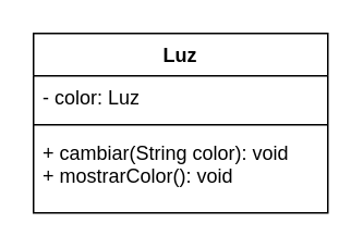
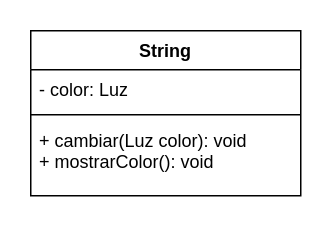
- <mxCell id="2" value="Luz" style="swimlane;fontStyle=1;align=center;verticalAlign=top;childLayout=stackLayout;horizontal=1;startSize=26;horizontalStack=0;resizeParent=1;resizeParentMax=0;resizeLast=0;collapsible=1;marginBottom=0;whiteSpace=wrap;html=1;" vertex="1" parent="1"><mxGeometry x="20" y="20" width="180" height="110" as="geometry" /></mxCell>
+ <mxCell id="2" value="String" style="swimlane;fontStyle=1;align=center;verticalAlign=top;childLayout=stackLayout;horizontal=1;startSize=26;horizontalStack=0;resizeParent=1;resizeParentMax=0;resizeLast=0;collapsible=1;marginBottom=0;whiteSpace=wrap;html=1;" vertex="1" parent="1"><mxGeometry x="20" y="20" width="180" height="110" as="geometry" /></mxCell>
- <mxCell id="5" value="&lt;div&gt;+ cambiar(String color): void&lt;/div&gt;&lt;div&gt;+ mostrarColor(): void&lt;/div&gt;" style="text;strokeColor=none;fillColor=none;align=left;verticalAlign=top;spacingLeft=4;spacingRight=4;overflow=hidden;rotatable=0;points=[[0,0.5],[1,0.5]];portConstraint=eastwest;whiteSpace=wrap;html=1;" vertex="1" parent="2"><mxGeometry y="60" width="180" height="50" as="geometry" /></mxCell>
+ <mxCell id="5" value="&lt;div&gt;+ cambiar(Luz color): void&lt;/div&gt;&lt;div&gt;+ mostrarColor(): void&lt;/div&gt;" style="text;strokeColor=none;fillColor=none;align=left;verticalAlign=top;spacingLeft=4;spacingRight=4;overflow=hidden;rotatable=0;points=[[0,0.5],[1,0.5]];portConstraint=eastwest;whiteSpace=wrap;html=1;" vertex="1" parent="2"><mxGeometry y="60" width="180" height="50" as="geometry" /></mxCell>
